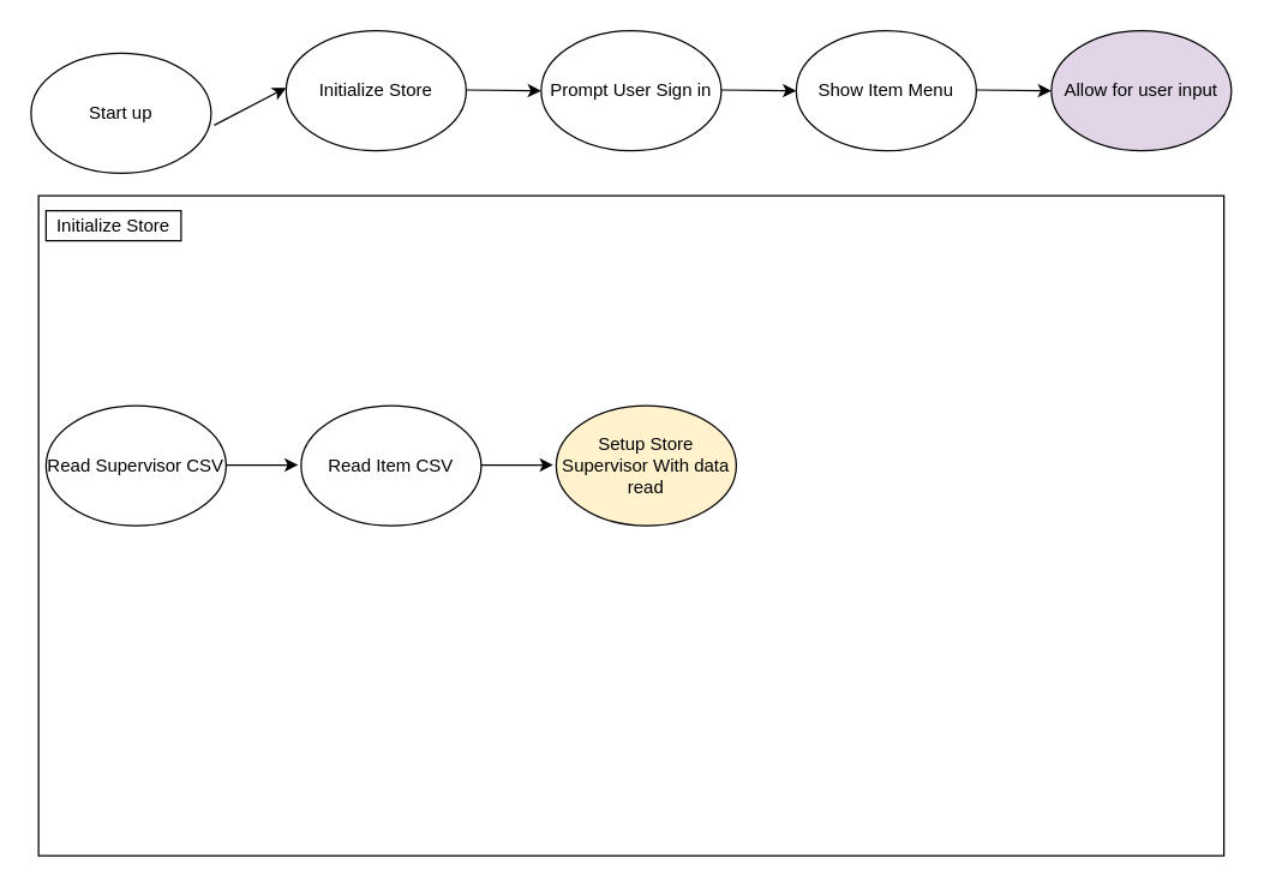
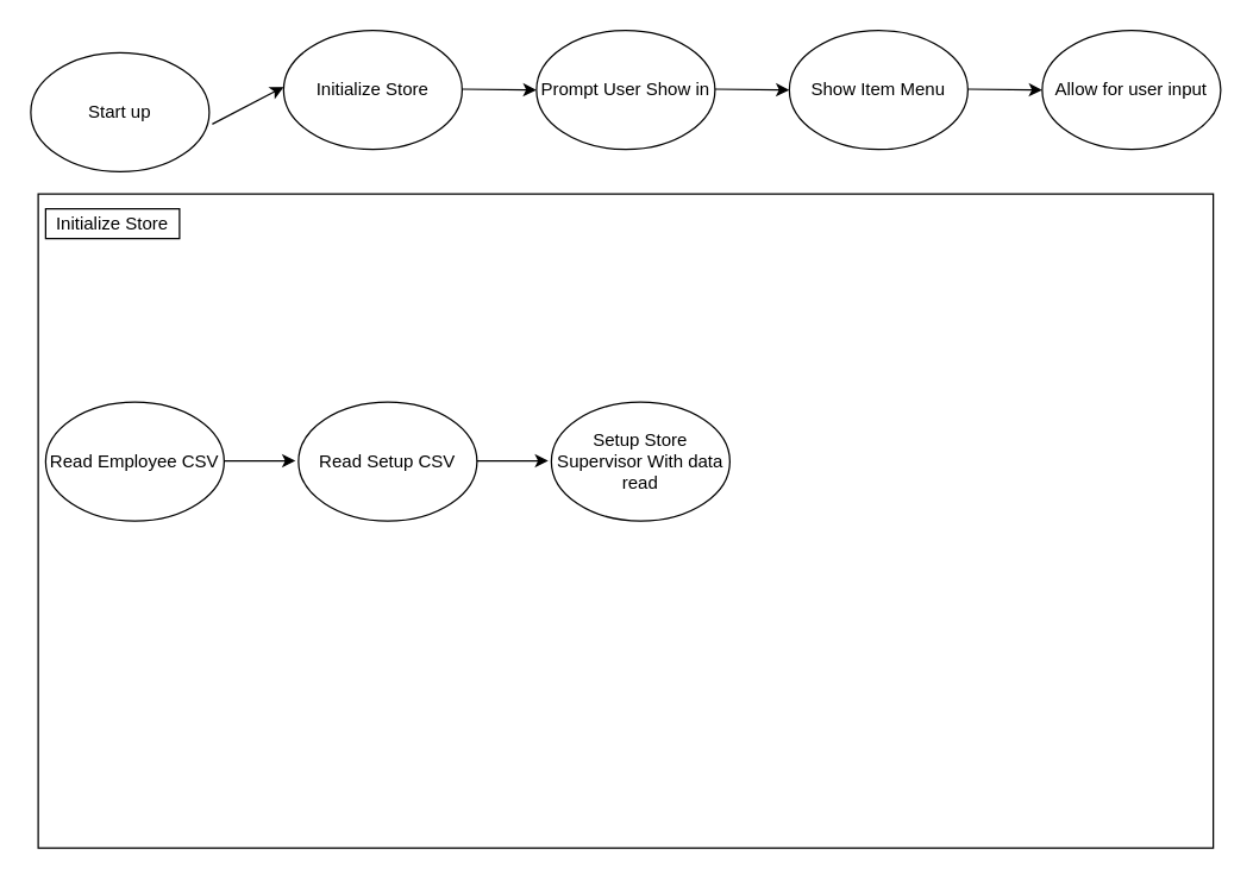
- <mxCell id="6" value="Prompt User Sign in" style="ellipse;whiteSpace=wrap;html=1;" vertex="1" parent="1"><mxGeometry x="360" y="20" width="120" height="80" as="geometry" /></mxCell>
+ <mxCell id="6" value="Prompt User Show in" style="ellipse;whiteSpace=wrap;html=1;" vertex="1" parent="1"><mxGeometry x="360" y="20" width="120" height="80" as="geometry" /></mxCell>
- <mxCell id="8" value="Allow for user input" style="ellipse;whiteSpace=wrap;html=1;fillColor=#e1d5e7;" vertex="1" parent="1"><mxGeometry x="700" y="20" width="120" height="80" as="geometry" /></mxCell>
+ <mxCell id="8" value="Allow for user input" style="ellipse;whiteSpace=wrap;html=1;" vertex="1" parent="1"><mxGeometry x="700" y="20" width="120" height="80" as="geometry" /></mxCell>
- <mxCell id="13" value="Read Supervisor CSV" style="ellipse;whiteSpace=wrap;html=1;" vertex="1" parent="1"><mxGeometry x="30" y="270" width="120" height="80" as="geometry" /></mxCell>
+ <mxCell id="13" value="Read Employee CSV" style="ellipse;whiteSpace=wrap;html=1;" vertex="1" parent="1"><mxGeometry x="30" y="270" width="120" height="80" as="geometry" /></mxCell>
- <mxCell id="15" value="Read Item CSV" style="ellipse;whiteSpace=wrap;html=1;" vertex="1" parent="1"><mxGeometry x="200" y="270" width="120" height="80" as="geometry" /></mxCell>
+ <mxCell id="15" value="Read Setup CSV" style="ellipse;whiteSpace=wrap;html=1;" vertex="1" parent="1"><mxGeometry x="200" y="270" width="120" height="80" as="geometry" /></mxCell>
- <mxCell id="16" value="Setup Store Supervisor With data read" style="ellipse;whiteSpace=wrap;html=1;fillColor=#fff2cc;" vertex="1" parent="1"><mxGeometry x="370" y="270" width="120" height="80" as="geometry" /></mxCell>
+ <mxCell id="16" value="Setup Store Supervisor With data read" style="ellipse;whiteSpace=wrap;html=1;" vertex="1" parent="1"><mxGeometry x="370" y="270" width="120" height="80" as="geometry" /></mxCell>
